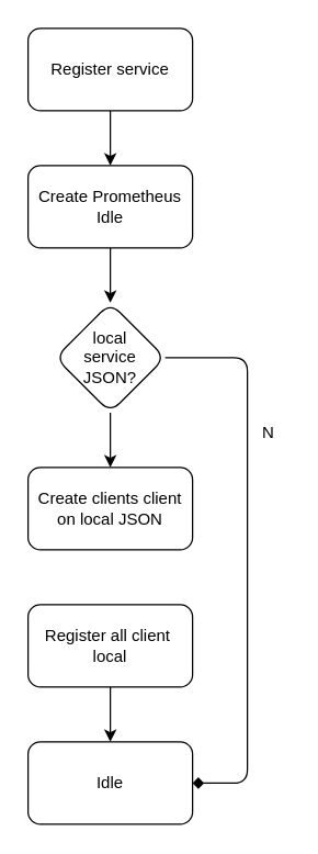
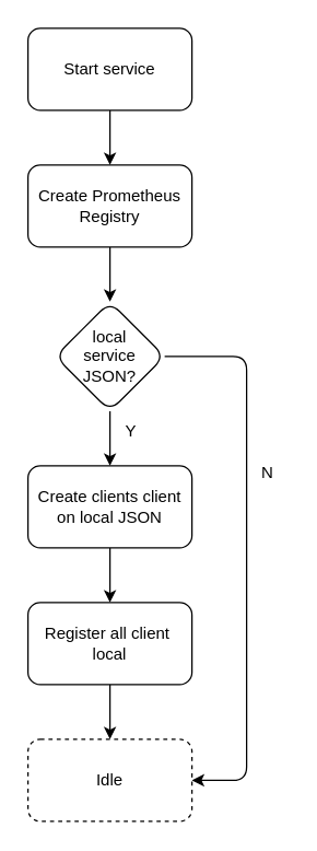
- <mxCell id="3" value="Register service" style="rounded=1;whiteSpace=wrap;html=1;" parent="1" vertex="1"><mxGeometry x="20" y="20" width="120" height="60" as="geometry" /></mxCell>
+ <mxCell id="3" value="Start service" style="rounded=1;whiteSpace=wrap;html=1;" parent="1" vertex="1"><mxGeometry x="20" y="20" width="120" height="60" as="geometry" /></mxCell>
- <mxCell id="5" value="Create Prometheus&lt;br&gt;Idle" style="rounded=1;whiteSpace=wrap;html=1;" parent="1" vertex="1"><mxGeometry x="20" y="120" width="120" height="60" as="geometry" /></mxCell>
+ <mxCell id="5" value="Create Prometheus&lt;br&gt;Registry" style="rounded=1;whiteSpace=wrap;html=1;" parent="1" vertex="1"><mxGeometry x="20" y="120" width="120" height="60" as="geometry" /></mxCell>
+ <mxCell id="11" value="Y" style="text;html=1;align=center;verticalAlign=middle;resizable=0;points=[];autosize=1;strokeColor=none;fillColor=none;" parent="1" vertex="1"><mxGeometry x="80" y="300" width="30" height="30" as="geometry" /></mxCell>
- <mxCell id="14" value="N" style="text;html=1;align=center;verticalAlign=middle;resizable=0;points=[];autosize=1;strokeColor=none;fillColor=none;" parent="1" vertex="1"><mxGeometry x="180" y="300" width="30" height="30" as="geometry" /></mxCell>
+ <mxCell id="14" value="N" style="text;html=1;align=center;verticalAlign=middle;resizable=0;points=[];autosize=1;strokeColor=none;fillColor=none;" parent="1" vertex="1"><mxGeometry x="180" y="330" width="30" height="30" as="geometry" /></mxCell>
+ <mxCell id="9" value="" style="edgeStyle=none;html=1;" parent="1" source="10" target="13" edge="1"><mxGeometry relative="1" as="geometry" /></mxCell>
- <mxCell id="15" value="Idle" style="whiteSpace=wrap;html=1;rounded=1;" vertex="1" parent="1"><mxGeometry x="20" y="540" width="120" height="60" as="geometry" /></mxCell>
+ <mxCell id="15" value="Idle" style="whiteSpace=wrap;html=1;rounded=1;dashed=1;" vertex="1" parent="1"><mxGeometry x="20" y="540" width="120" height="60" as="geometry" /></mxCell>
- <mxCell id="7" style="edgeStyle=none;html=1;exitX=1;exitY=0.5;exitDx=0;exitDy=0;entryX=1;entryY=0.5;entryDx=0;entryDy=0;endArrow=diamond;" parent="1" source="8" target="15" edge="1"><mxGeometry relative="1" as="geometry"><Array as="points"><mxPoint x="180" y="260" /><mxPoint x="180" y="570" /></Array><mxPoint x="180" y="500" as="targetPoint" /></mxGeometry></mxCell>
+ <mxCell id="7" style="edgeStyle=none;html=1;exitX=1;exitY=0.5;exitDx=0;exitDy=0;entryX=1;entryY=0.5;entryDx=0;entryDy=0;" parent="1" source="8" target="15" edge="1"><mxGeometry relative="1" as="geometry"><Array as="points"><mxPoint x="180" y="260" /><mxPoint x="180" y="570" /></Array><mxPoint x="180" y="500" as="targetPoint" /></mxGeometry></mxCell>
